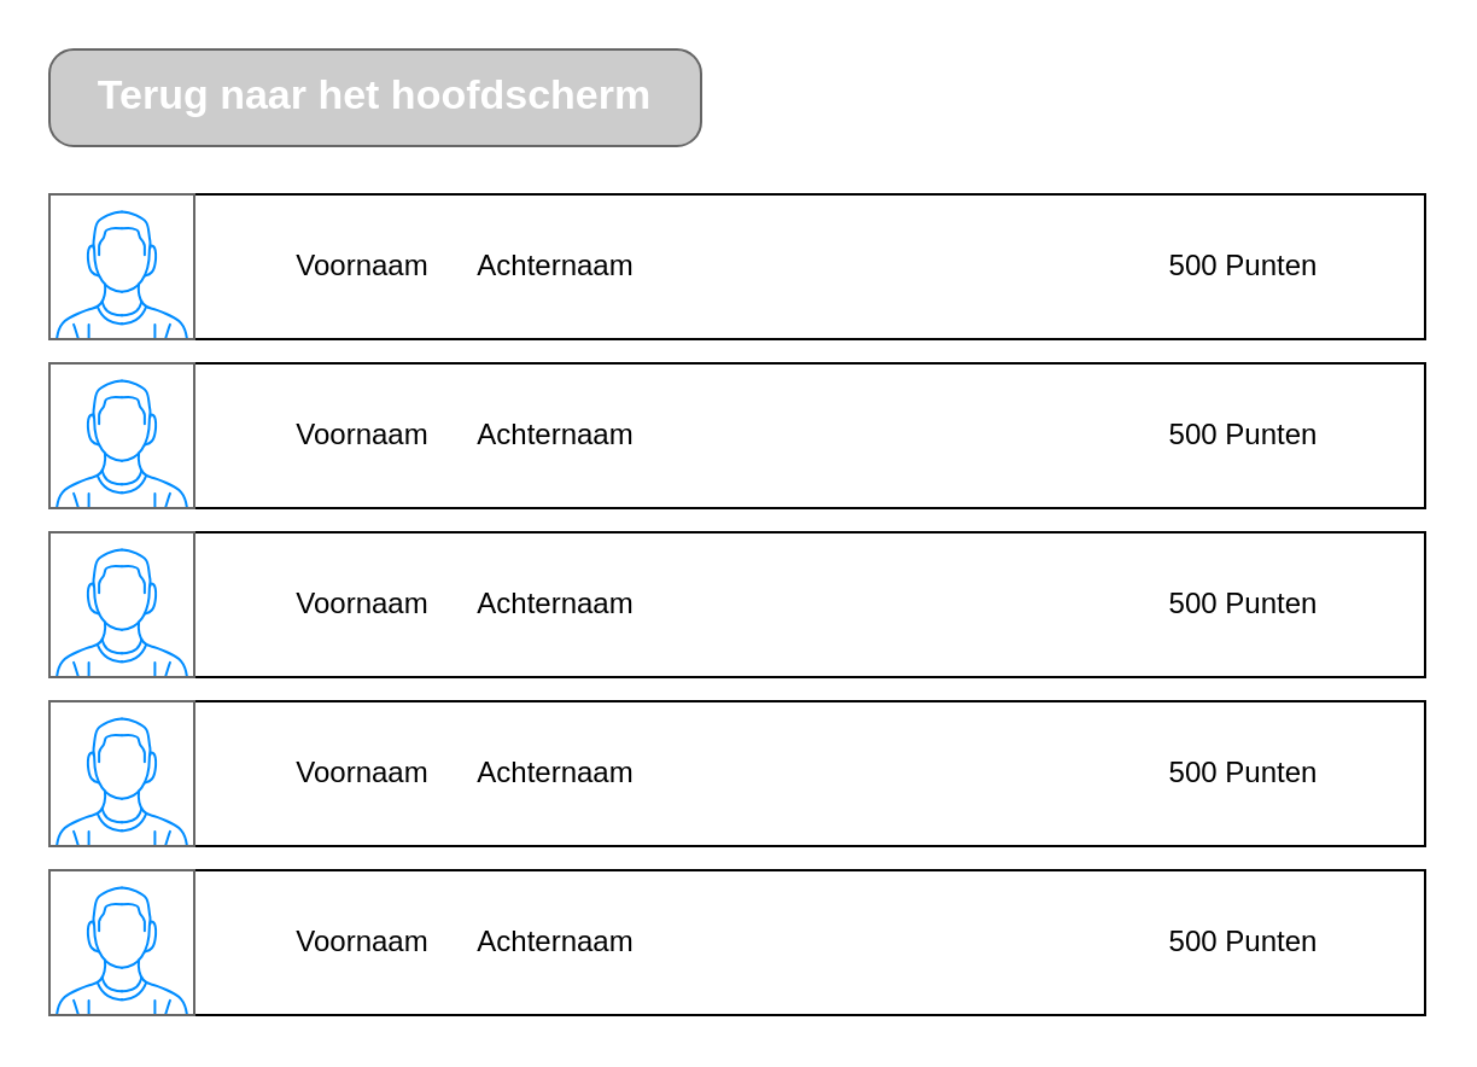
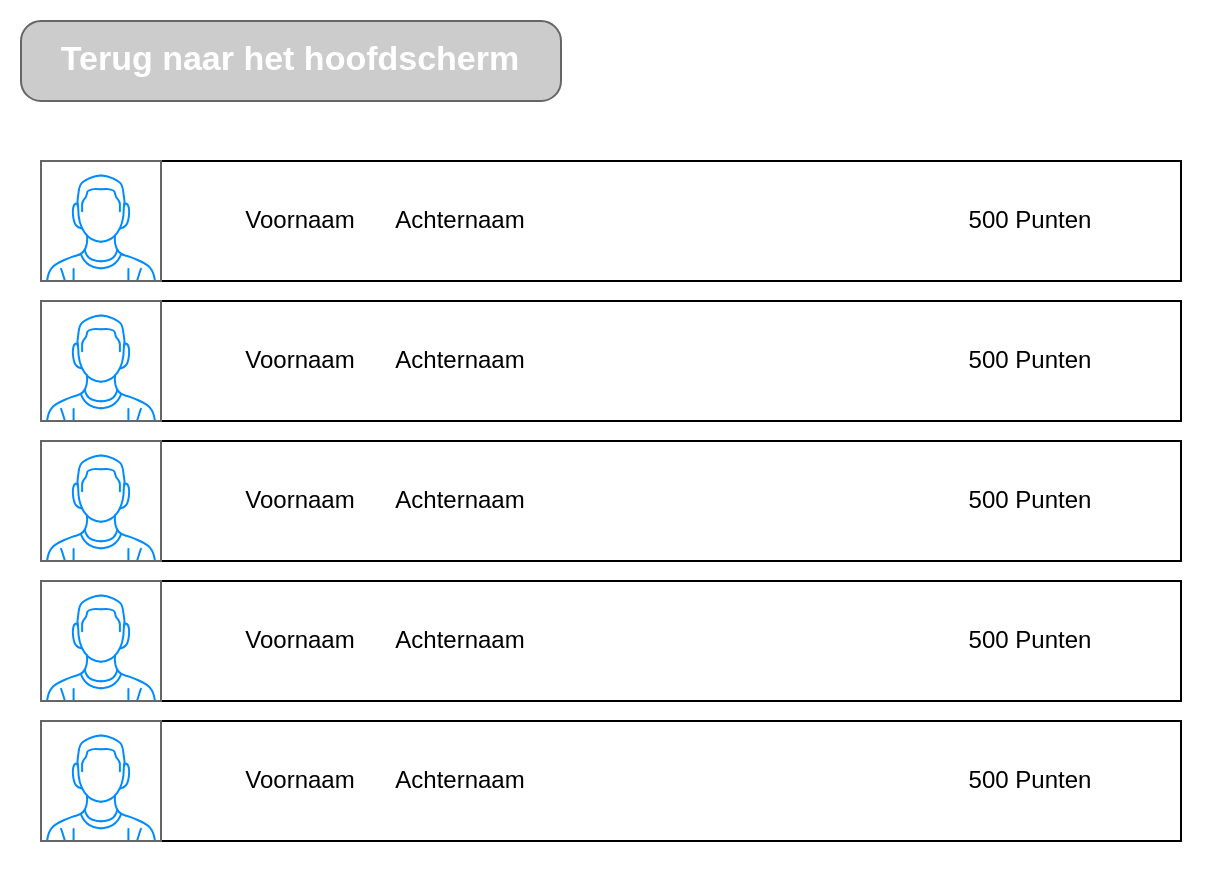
- <mxCell id="27" value="Terug naar het hoofdscherm" style="strokeWidth=1;shadow=0;dashed=0;align=center;html=1;shape=mxgraph.mockup.buttons.button;strokeColor=#666666;fontColor=#ffffff;mainText=;buttonStyle=round;fontSize=17;fontStyle=1;fillColor=#CCCCCC;whiteSpace=wrap;" vertex="1" parent="1"><mxGeometry x="20" y="20" width="270" height="40" as="geometry" /></mxCell>
+ <mxCell id="27" value="Terug naar het hoofdscherm" style="strokeWidth=1;shadow=0;dashed=0;align=center;html=1;shape=mxgraph.mockup.buttons.button;strokeColor=#666666;fontColor=#ffffff;mainText=;buttonStyle=round;fontSize=17;fontStyle=1;fillColor=#CCCCCC;whiteSpace=wrap;" vertex="1" parent="1"><mxGeometry x="10" y="10" width="270" height="40" as="geometry" /></mxCell>
